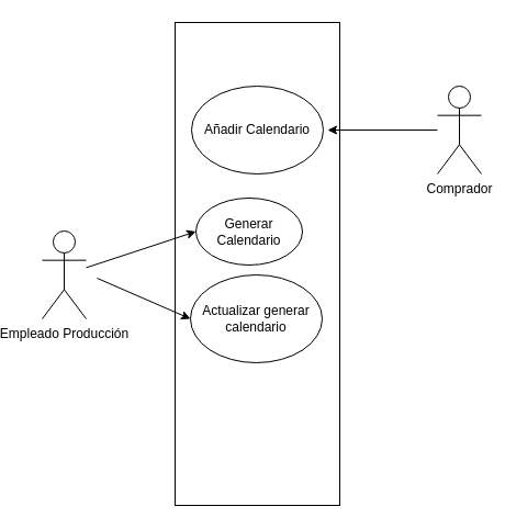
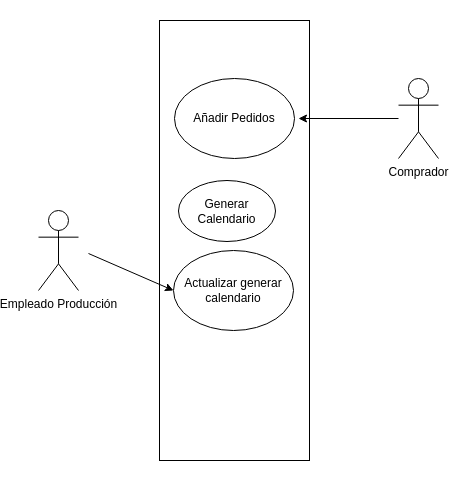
- <mxCell id="2" value="Añadir Calendario" style="ellipse;whiteSpace=wrap;html=1;strokeColor=#000000;fontColor=#000000;fillColor=none;" vertex="1" parent="1"><mxGeometry x="156" y="78" width="120" height="80" as="geometry" /></mxCell>
+ <mxCell id="2" value="Añadir Pedidos" style="ellipse;whiteSpace=wrap;html=1;strokeColor=#000000;fontColor=#000000;fillColor=none;" vertex="1" parent="1"><mxGeometry x="156" y="78" width="120" height="80" as="geometry" /></mxCell>
- <mxCell id="9" value="" style="endArrow=classic;html=1;rounded=0;entryX=0;entryY=0.5;entryDx=0;entryDy=0;" edge="1" parent="1" source="6" target="7"><mxGeometry width="50" height="50" relative="1" as="geometry"><mxPoint x="-50" y="430" as="sourcePoint" /><mxPoint x="0" y="380" as="targetPoint" /></mxGeometry></mxCell>
